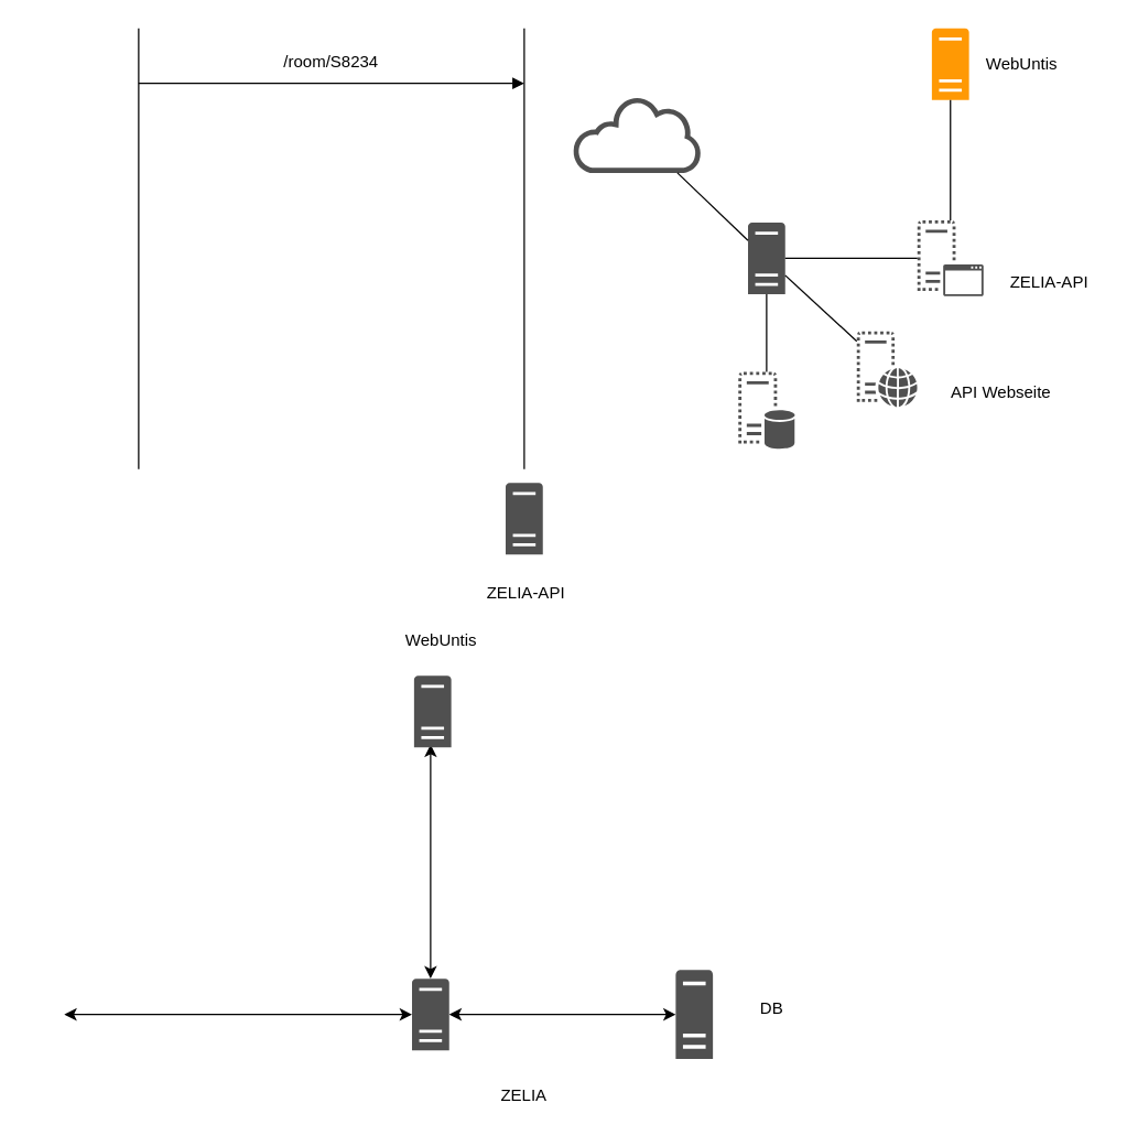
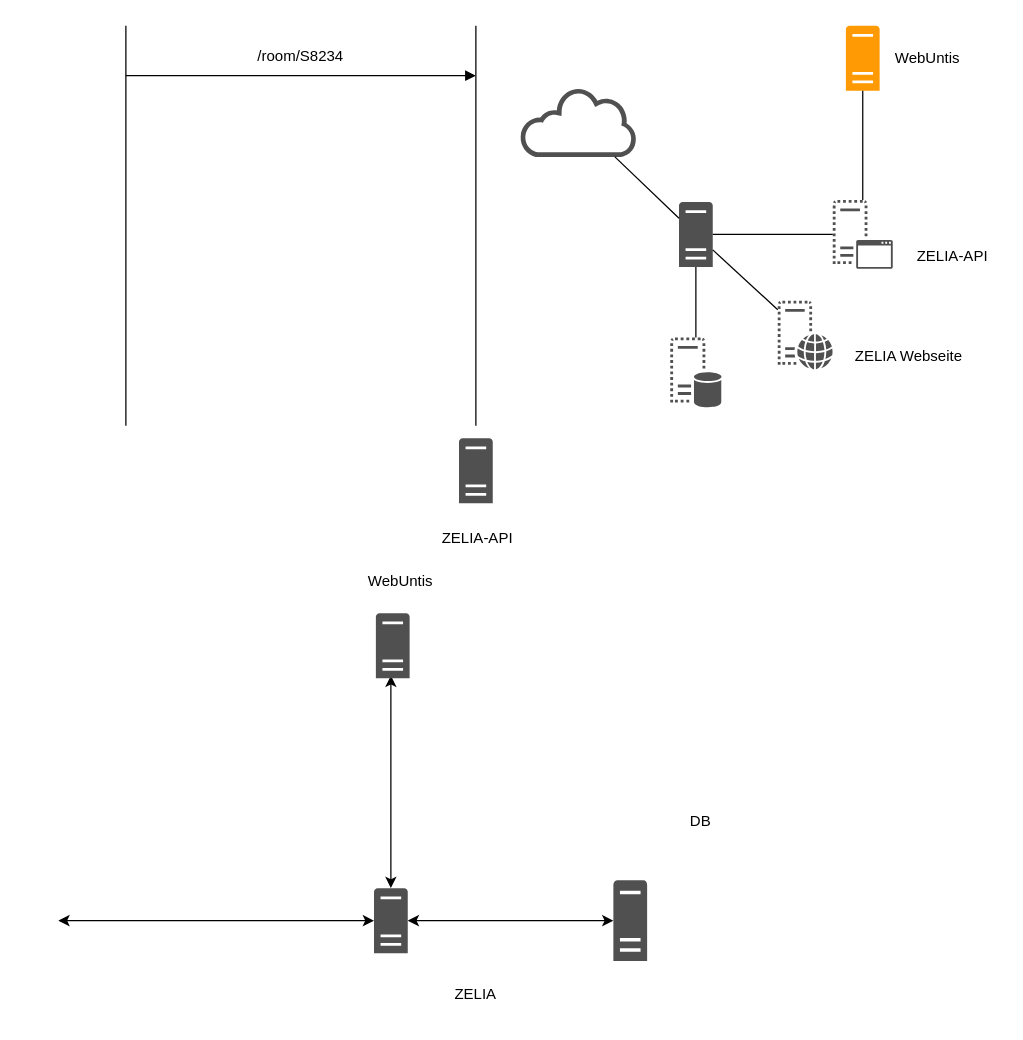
- <mxCell id="31" value="API Webseite" style="text;html=1;align=center;verticalAlign=middle;resizable=0;points=[];autosize=1;strokeColor=none;fillColor=none;" vertex="1" parent="1"><mxGeometry x="675.5" y="275" width="100" height="20" as="geometry" /></mxCell>
+ <mxCell id="31" value="ZELIA Webseite" style="text;html=1;align=center;verticalAlign=middle;resizable=0;points=[];autosize=1;strokeColor=none;fillColor=none;" vertex="1" parent="1"><mxGeometry x="675.5" y="275" width="100" height="20" as="geometry" /></mxCell>
- <mxCell id="18" value="DB" style="text;html=1;strokeColor=none;fillColor=none;align=center;verticalAlign=middle;whiteSpace=wrap;rounded=0;" vertex="1" parent="1"><mxGeometry x="530" y="717" width="60" height="30" as="geometry" /></mxCell>
+ <mxCell id="18" value="DB" style="text;html=1;strokeColor=none;fillColor=none;align=center;verticalAlign=middle;whiteSpace=wrap;rounded=0;" vertex="1" parent="1"><mxGeometry x="530" y="642" width="60" height="30" as="geometry" /></mxCell>
